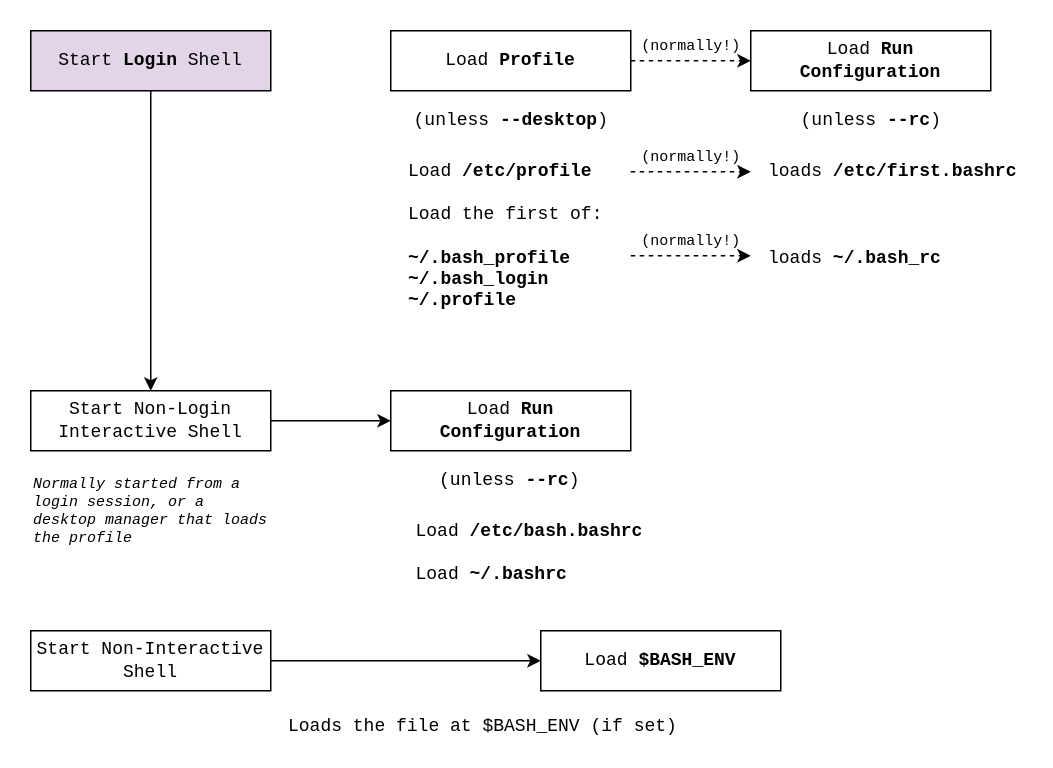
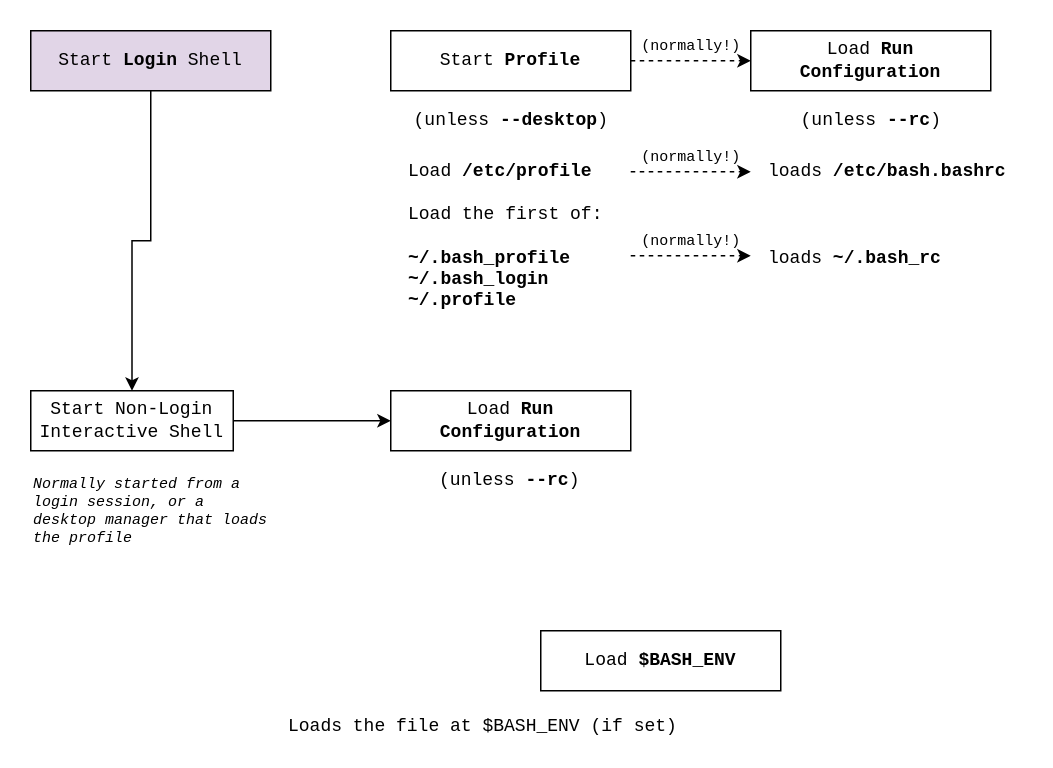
- <mxCell id="5" value="Load &lt;b&gt;Profile&lt;/b&gt;" style="rounded=0;whiteSpace=wrap;html=1;fontFamily=Courier New;" vertex="1" parent="1"><mxGeometry x="260" y="20" width="160" height="40" as="geometry" /></mxCell>
+ <mxCell id="5" value="Start &lt;b&gt;Profile&lt;/b&gt;" style="rounded=0;whiteSpace=wrap;html=1;fontFamily=Courier New;" vertex="1" parent="1"><mxGeometry x="260" y="20" width="160" height="40" as="geometry" /></mxCell>
- <mxCell id="14" value="loads&amp;nbsp;&lt;b&gt;/etc/first.bashrc&lt;/b&gt;&lt;br&gt;&lt;br&gt;&lt;br&gt;&lt;br&gt;loads&amp;nbsp;&lt;b&gt;~/.bash_rc&lt;/b&gt;" style="text;html=1;align=left;verticalAlign=top;resizable=0;points=[];autosize=1;strokeColor=none;fontFamily=Courier New;" vertex="1" parent="1"><mxGeometry x="510" y="100" width="170" height="80" as="geometry" /></mxCell>
+ <mxCell id="14" value="loads&amp;nbsp;&lt;b&gt;/etc/bash.bashrc&lt;/b&gt;&lt;br&gt;&lt;br&gt;&lt;br&gt;&lt;br&gt;loads&amp;nbsp;&lt;b&gt;~/.bash_rc&lt;/b&gt;" style="text;html=1;align=left;verticalAlign=top;resizable=0;points=[];autosize=1;strokeColor=none;fontFamily=Courier New;" vertex="1" parent="1"><mxGeometry x="510" y="100" width="170" height="80" as="geometry" /></mxCell>
- <mxCell id="8" value="Start Non-Login Interactive Shell" style="rounded=0;whiteSpace=wrap;html=1;fontFamily=Courier New;" vertex="1" parent="1"><mxGeometry x="20" y="260" width="160" height="40" as="geometry" /></mxCell>
+ <mxCell id="8" value="Start Non-Login Interactive Shell" style="rounded=0;whiteSpace=wrap;html=1;fontFamily=Courier New;" vertex="1" parent="1"><mxGeometry x="20" y="260" width="135" height="40" as="geometry" /></mxCell>
- <mxCell id="20" value="Load &lt;b&gt;/etc/bash.bashrc&lt;/b&gt;&lt;br&gt;&lt;br&gt;Load&amp;nbsp;&lt;b&gt;~/.bashrc&lt;/b&gt;" style="text;html=1;align=left;verticalAlign=top;resizable=0;points=[];autosize=1;strokeColor=none;fontFamily=Courier New;" vertex="1" parent="1"><mxGeometry x="275" y="340" width="170" height="50" as="geometry" /></mxCell>
- <mxCell id="23" value="Start Non-Interactive Shell" style="rounded=0;whiteSpace=wrap;html=1;fontFamily=Courier New;" vertex="1" parent="1"><mxGeometry x="20" y="420" width="160" height="40" as="geometry" /></mxCell>
- <mxCell id="22" value="" style="edgeStyle=orthogonalEdgeStyle;rounded=0;orthogonalLoop=1;jettySize=auto;html=1;fontFamily=Courier New;" edge="1" parent="1" source="23" target="24"><mxGeometry relative="1" as="geometry" /></mxCell>
